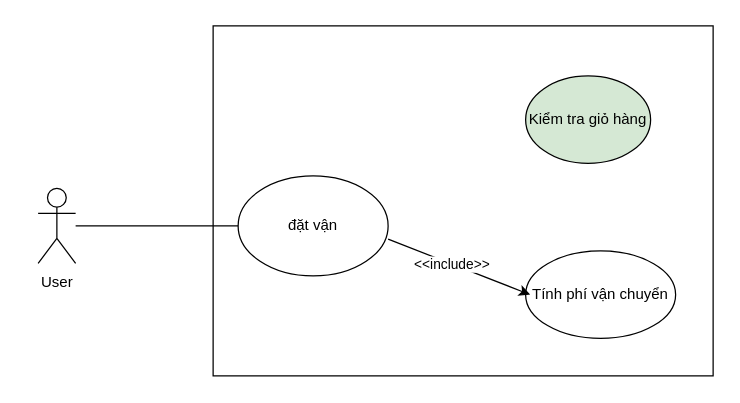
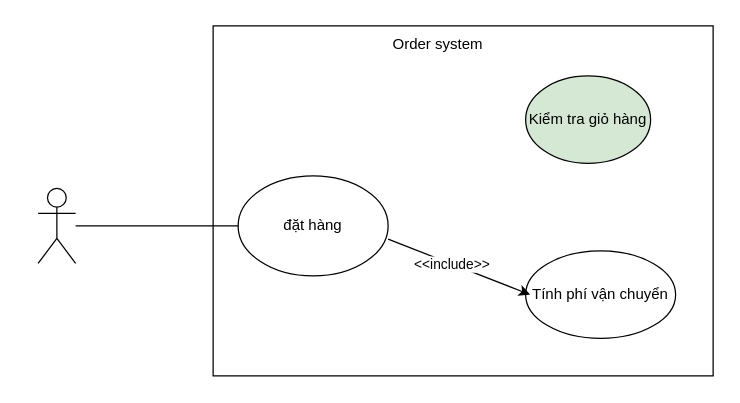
+ <mxCell id="12" value="Order system" style="text;html=1;align=center;verticalAlign=middle;whiteSpace=wrap;rounded=0;" vertex="1" parent="1"><mxGeometry x="310" y="20" width="80" height="30" as="geometry" /></mxCell>
- <mxCell id="5" value="đặt vận" style="ellipse;whiteSpace=wrap;html=1;" parent="1" vertex="1"><mxGeometry x="190" y="140" width="120" height="80" as="geometry" /></mxCell>
+ <mxCell id="5" value="đặt hàng" style="ellipse;whiteSpace=wrap;html=1;" parent="1" vertex="1"><mxGeometry x="190" y="140" width="120" height="80" as="geometry" /></mxCell>
- <mxCell id="11" value="User" style="text;html=1;align=center;verticalAlign=middle;resizable=0;points=[];autosize=1;strokeColor=none;fillColor=none;" vertex="1" parent="1"><mxGeometry x="20" y="210" width="50" height="30" as="geometry" /></mxCell>
